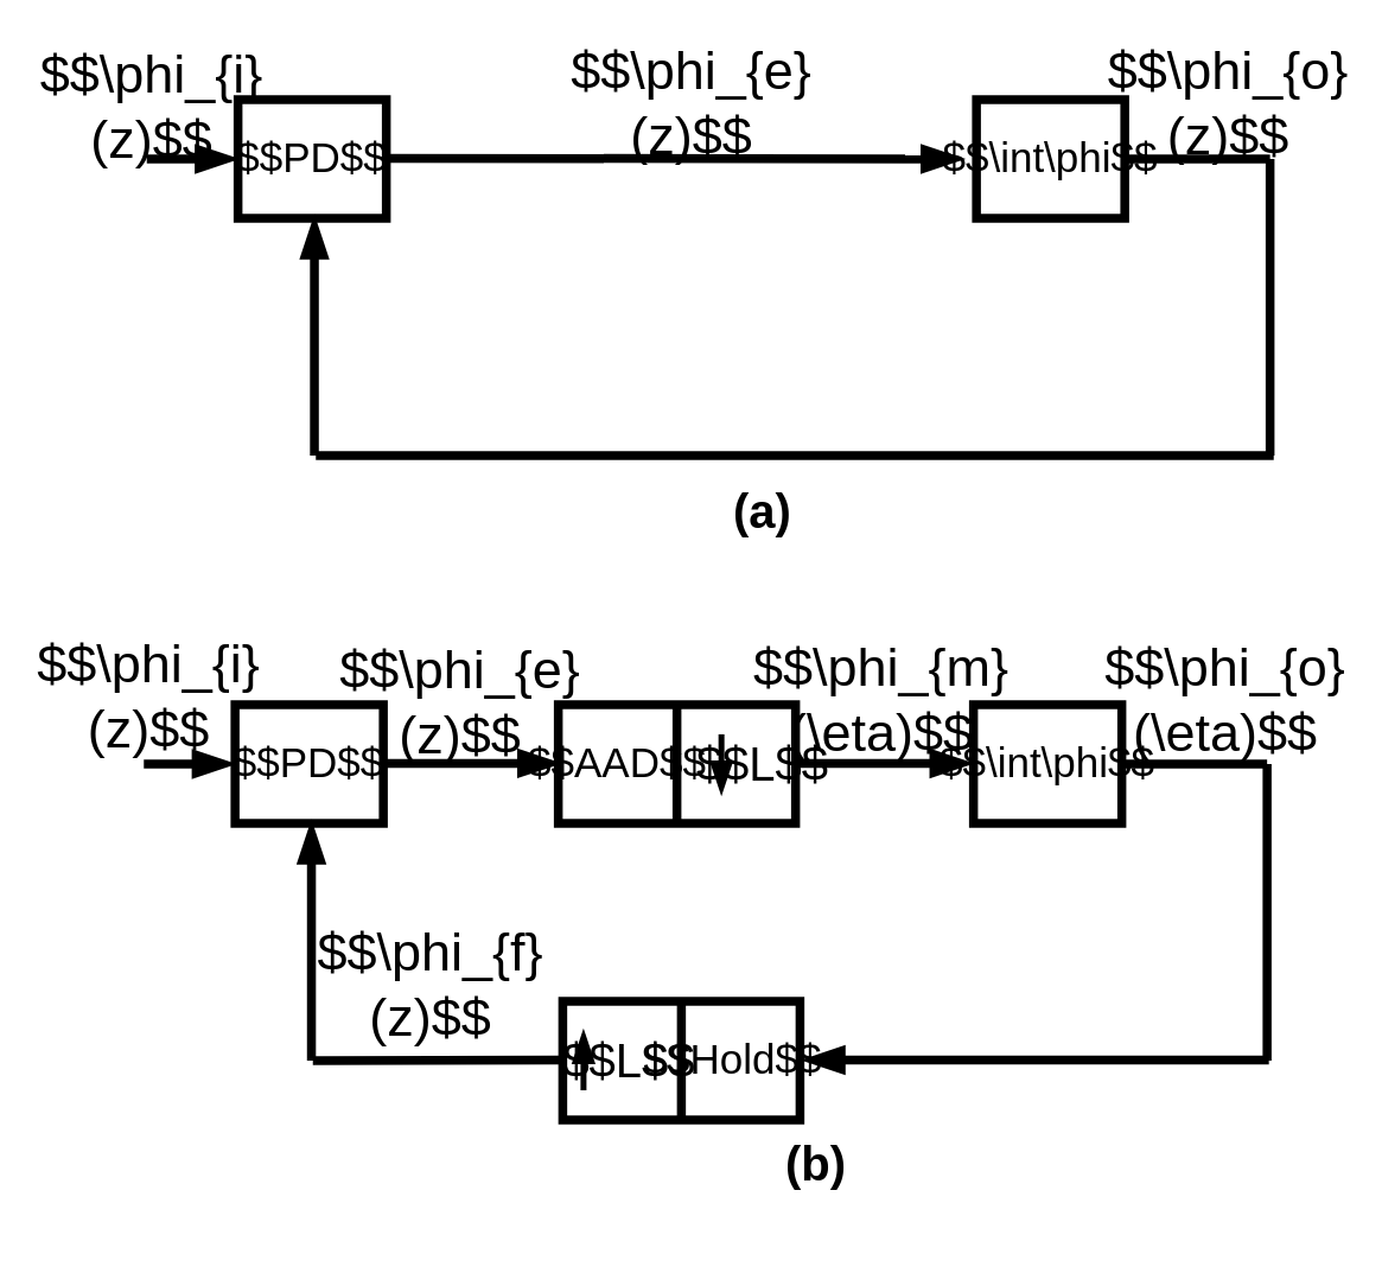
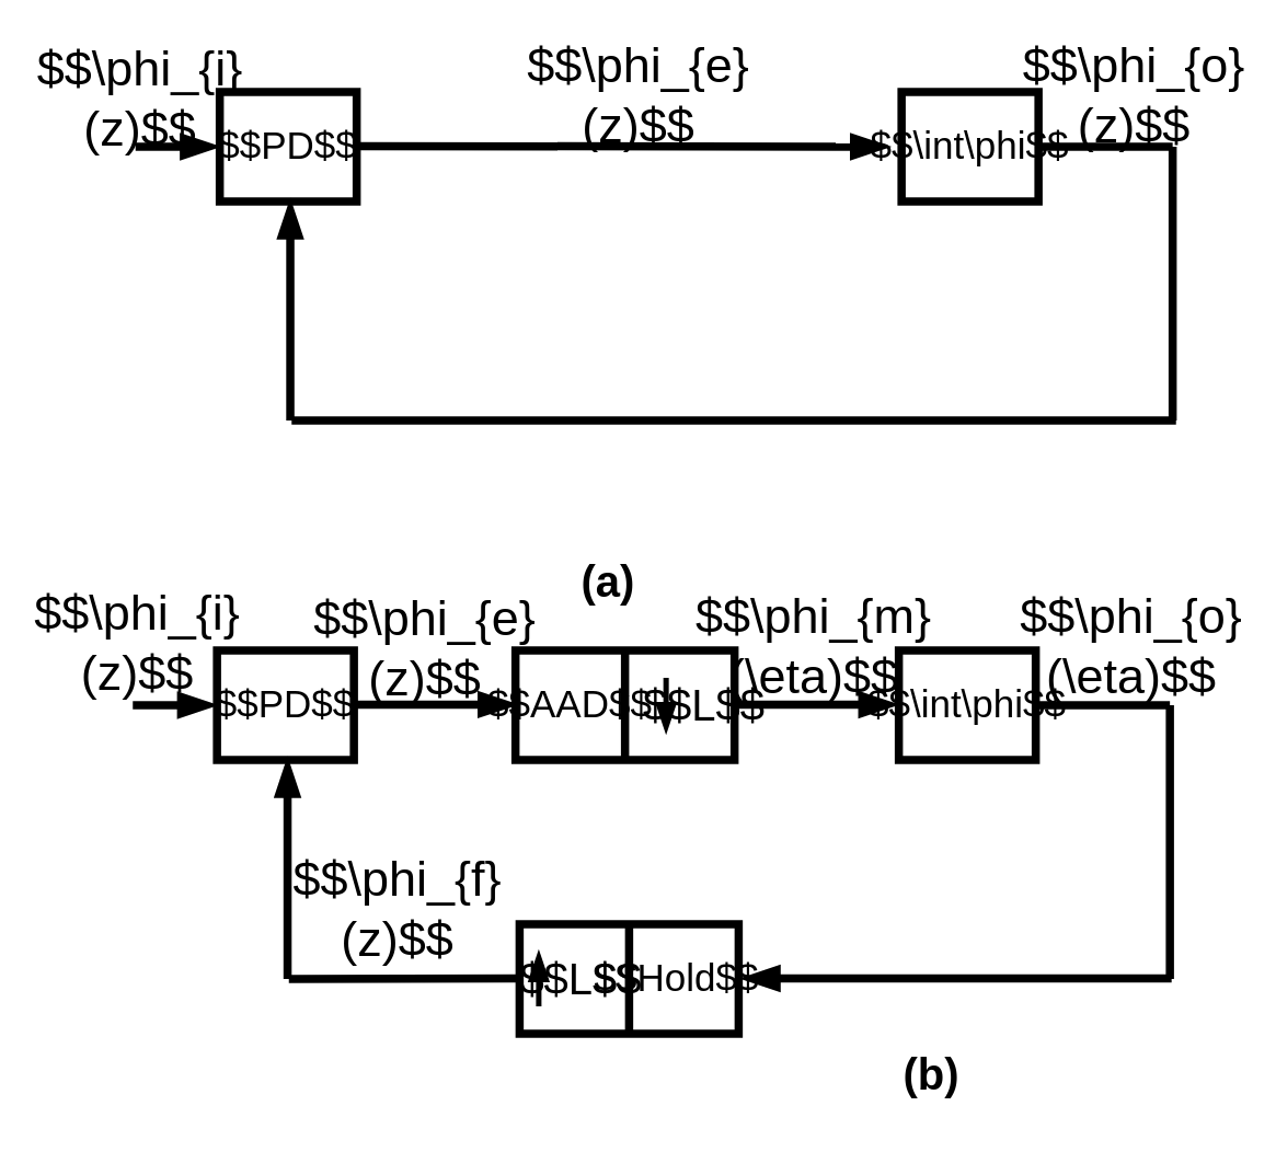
- <mxCell id="41" value="&lt;font style=&quot;font-size: 16px;&quot;&gt;&lt;b&gt;(a)&lt;/b&gt;&lt;/font&gt;" style="text;html=1;align=center;verticalAlign=middle;whiteSpace=wrap;rounded=0;" vertex="1" parent="1"><mxGeometry x="226.76" y="157" width="60" height="30" as="geometry" /></mxCell>
+ <mxCell id="41" value="&lt;font style=&quot;font-size: 16px;&quot;&gt;&lt;b&gt;(a)&lt;/b&gt;&lt;/font&gt;" style="text;html=1;align=center;verticalAlign=middle;whiteSpace=wrap;rounded=0;" vertex="1" parent="1"><mxGeometry x="191.76" y="197" width="60" height="30" as="geometry" /></mxCell>
- <mxCell id="42" value="&lt;font style=&quot;font-size: 16px;&quot;&gt;&lt;b&gt;(b)&lt;/b&gt;&lt;/font&gt;" style="text;html=1;align=center;verticalAlign=middle;whiteSpace=wrap;rounded=0;" vertex="1" parent="1"><mxGeometry x="245" y="377" width="60" height="30" as="geometry" /></mxCell>
+ <mxCell id="42" value="&lt;font style=&quot;font-size: 16px;&quot;&gt;&lt;b&gt;(b)&lt;/b&gt;&lt;/font&gt;" style="text;html=1;align=center;verticalAlign=middle;whiteSpace=wrap;rounded=0;" vertex="1" parent="1"><mxGeometry x="310" y="377" width="60" height="30" as="geometry" /></mxCell>
